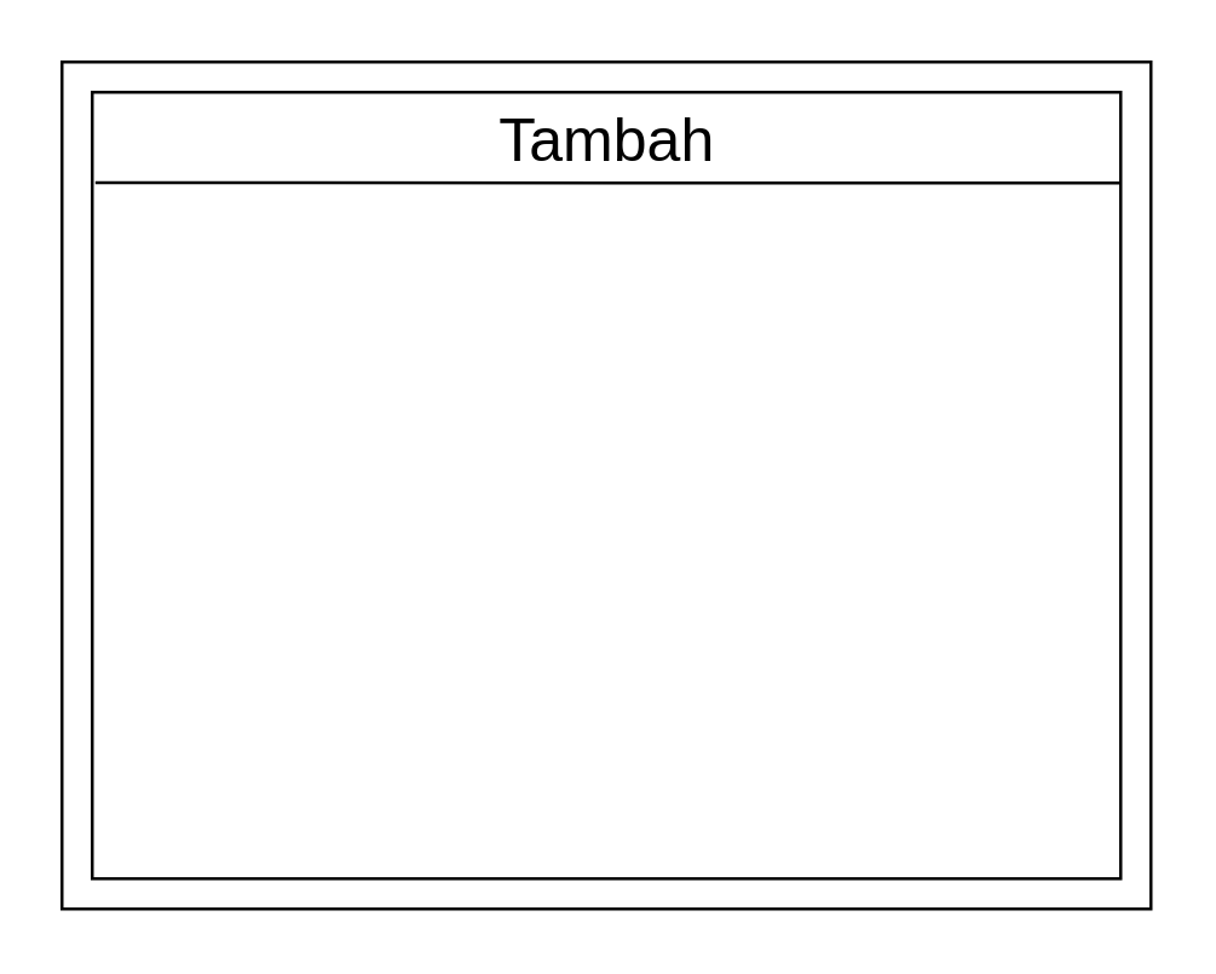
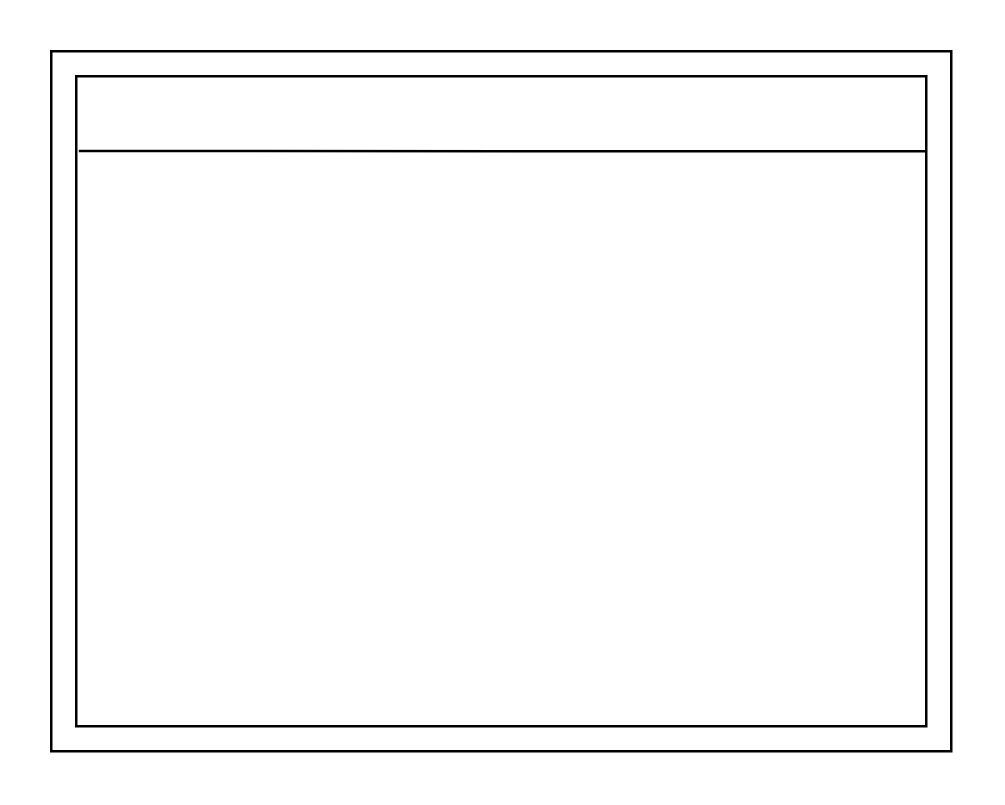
- <mxCell id="5" value="Tambah" style="text;html=1;align=center;verticalAlign=middle;resizable=0;points=[];autosize=1;strokeColor=none;fillColor=none;fontSize=20;" vertex="1" parent="1"><mxGeometry x="155" y="30" width="90" height="30" as="geometry" /></mxCell>
